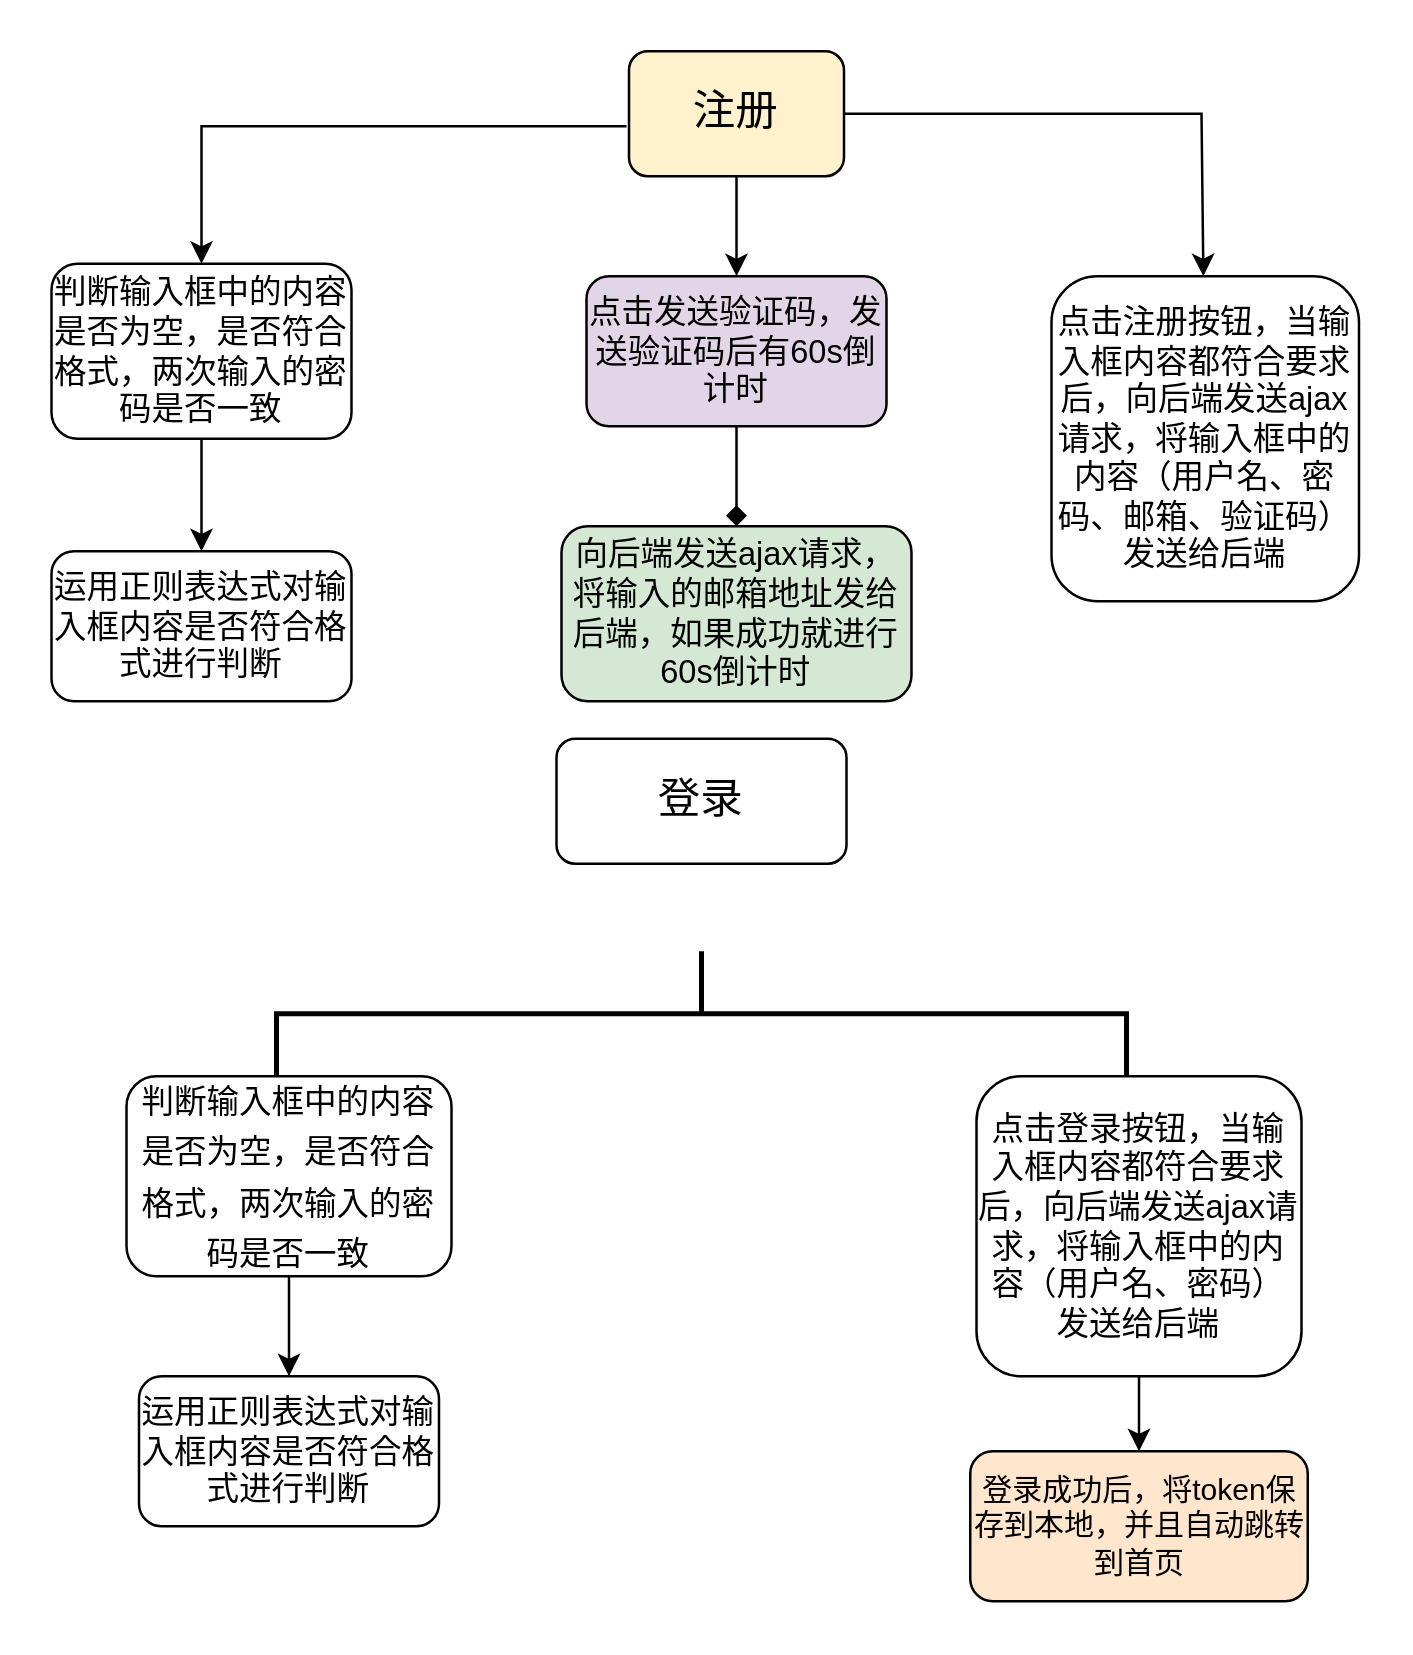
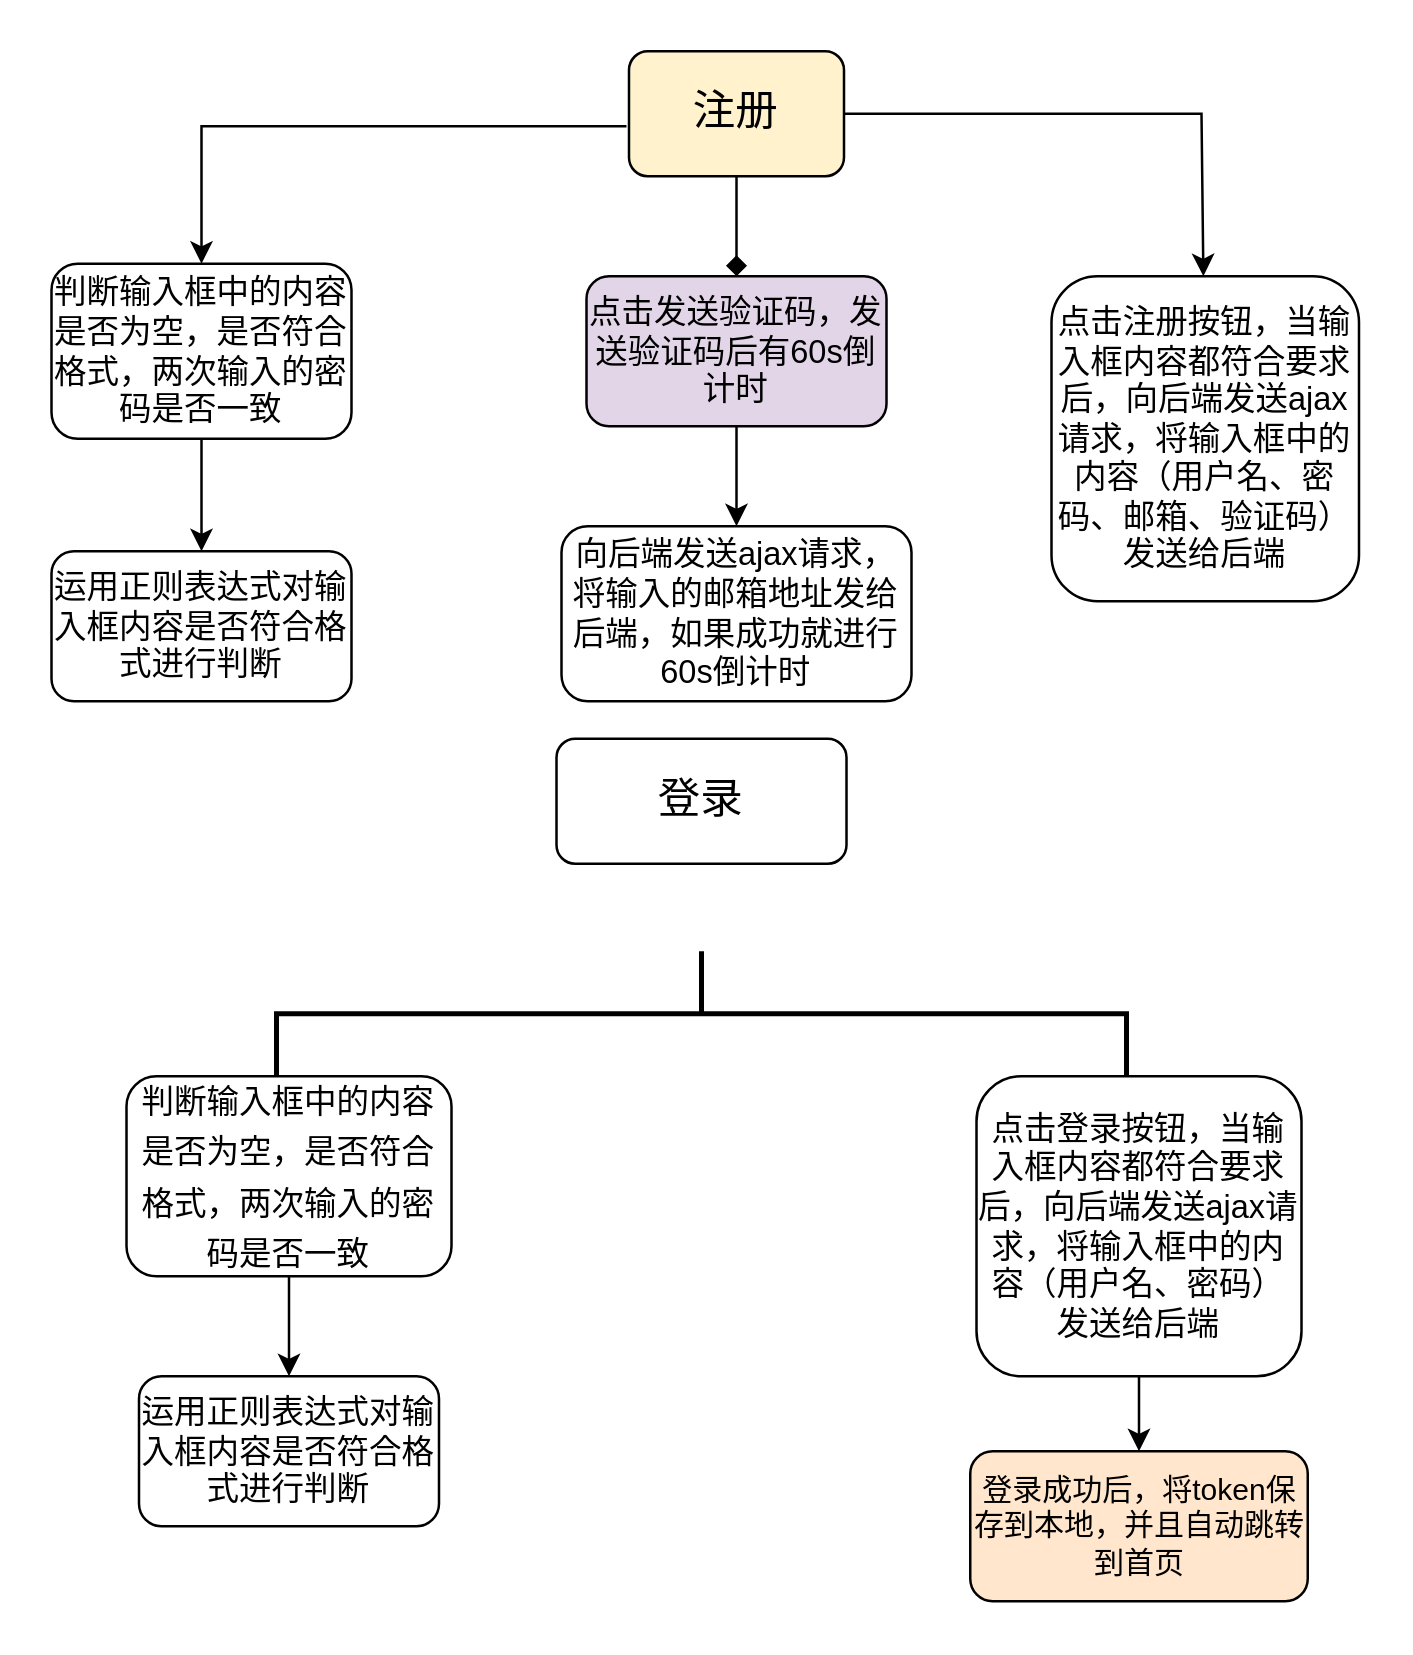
- <mxCell id="8" value="" style="endArrow=classic;html=1;rounded=0;fontSize=13;exitX=0.5;exitY=1;exitDx=0;exitDy=0;entryX=0.5;entryY=0;entryDx=0;entryDy=0;" parent="1" source="2" target="4" edge="1"><mxGeometry width="50" height="50" relative="1" as="geometry"><mxPoint x="270" y="320" as="sourcePoint" /><mxPoint x="320" y="270" as="targetPoint" /><Array as="points" /></mxGeometry></mxCell>
+ <mxCell id="8" value="" style="endArrow=diamond;html=1;rounded=0;fontSize=13;exitX=0.5;exitY=1;exitDx=0;exitDy=0;entryX=0.5;entryY=0;entryDx=0;entryDy=0;" parent="1" source="2" target="4" edge="1"><mxGeometry width="50" height="50" relative="1" as="geometry"><mxPoint x="270" y="320" as="sourcePoint" /><mxPoint x="320" y="270" as="targetPoint" /><Array as="points" /></mxGeometry></mxCell>
- <mxCell id="9" value="" style="endArrow=diamond;html=1;rounded=0;fontSize=13;exitX=0.5;exitY=1;exitDx=0;exitDy=0;" parent="1" source="4" target="10" edge="1"><mxGeometry width="50" height="50" relative="1" as="geometry"><mxPoint x="270" y="320" as="sourcePoint" /><mxPoint x="210" y="210" as="targetPoint" /></mxGeometry></mxCell>
+ <mxCell id="9" value="" style="endArrow=classic;html=1;rounded=0;fontSize=13;exitX=0.5;exitY=1;exitDx=0;exitDy=0;" parent="1" source="4" target="10" edge="1"><mxGeometry width="50" height="50" relative="1" as="geometry"><mxPoint x="270" y="320" as="sourcePoint" /><mxPoint x="210" y="210" as="targetPoint" /></mxGeometry></mxCell>
- <mxCell id="10" value="向后端发送ajax请求，将输入的邮箱地址发给后端，如果成功就进行60s倒计时" style="rounded=1;whiteSpace=wrap;html=1;fontSize=13;fillColor=#d5e8d4;" parent="1" vertex="1"><mxGeometry x="224" y="210" width="140" height="70" as="geometry" /></mxCell>
+ <mxCell id="10" value="向后端发送ajax请求，将输入的邮箱地址发给后端，如果成功就进行60s倒计时" style="rounded=1;whiteSpace=wrap;html=1;fontSize=13;" parent="1" vertex="1"><mxGeometry x="224" y="210" width="140" height="70" as="geometry" /></mxCell>
